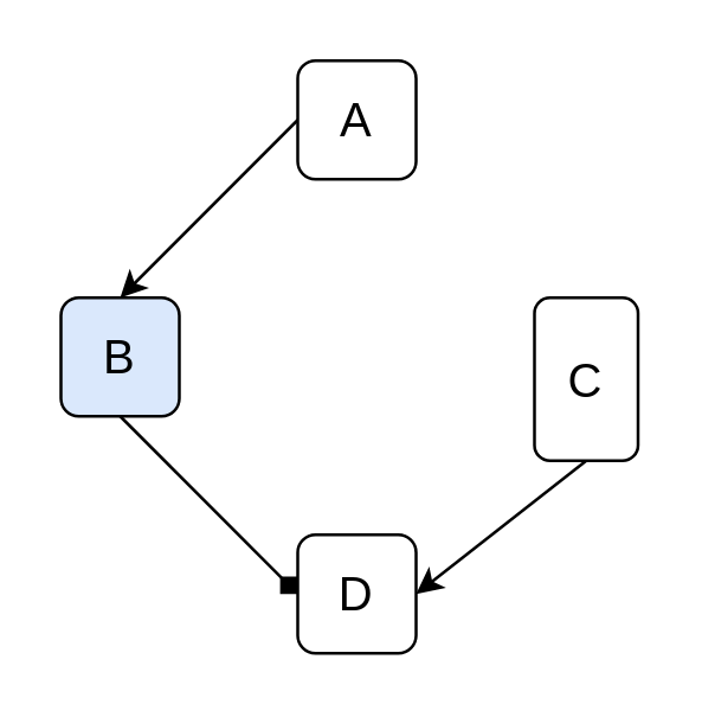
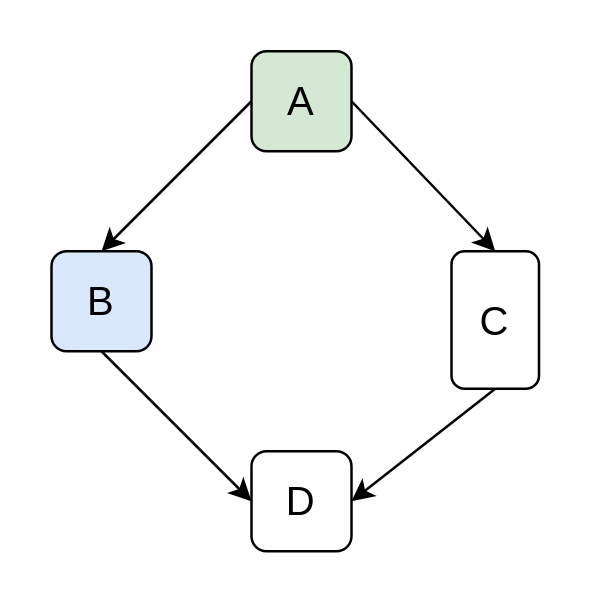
- <mxCell id="4" value="A" style="rounded=1;whiteSpace=wrap;html=1;fontSize=16;" vertex="1" parent="1"><mxGeometry x="100" y="20" width="40" height="40" as="geometry" /></mxCell>
+ <mxCell id="4" value="A" style="rounded=1;whiteSpace=wrap;html=1;fontSize=16;fillColor=#d5e8d4;" vertex="1" parent="1"><mxGeometry x="100" y="20" width="40" height="40" as="geometry" /></mxCell>
+ <mxCell id="3" style="edgeStyle=none;rounded=0;orthogonalLoop=1;jettySize=auto;html=1;exitX=1;exitY=0.5;exitDx=0;exitDy=0;entryX=0.5;entryY=0;entryDx=0;entryDy=0;fontSize=16;" edge="1" parent="1" source="4" target="8"><mxGeometry relative="1" as="geometry" /></mxCell>
- <mxCell id="5" style="edgeStyle=none;rounded=0;orthogonalLoop=1;jettySize=auto;html=1;exitX=0.5;exitY=1;exitDx=0;exitDy=0;entryX=0;entryY=0.5;entryDx=0;entryDy=0;fontSize=16;endArrow=diamond;" edge="1" parent="1" source="6" target="9"><mxGeometry relative="1" as="geometry" /></mxCell>
+ <mxCell id="5" style="edgeStyle=none;rounded=0;orthogonalLoop=1;jettySize=auto;html=1;exitX=0.5;exitY=1;exitDx=0;exitDy=0;entryX=0;entryY=0.5;entryDx=0;entryDy=0;fontSize=16;" edge="1" parent="1" source="6" target="9"><mxGeometry relative="1" as="geometry" /></mxCell>
